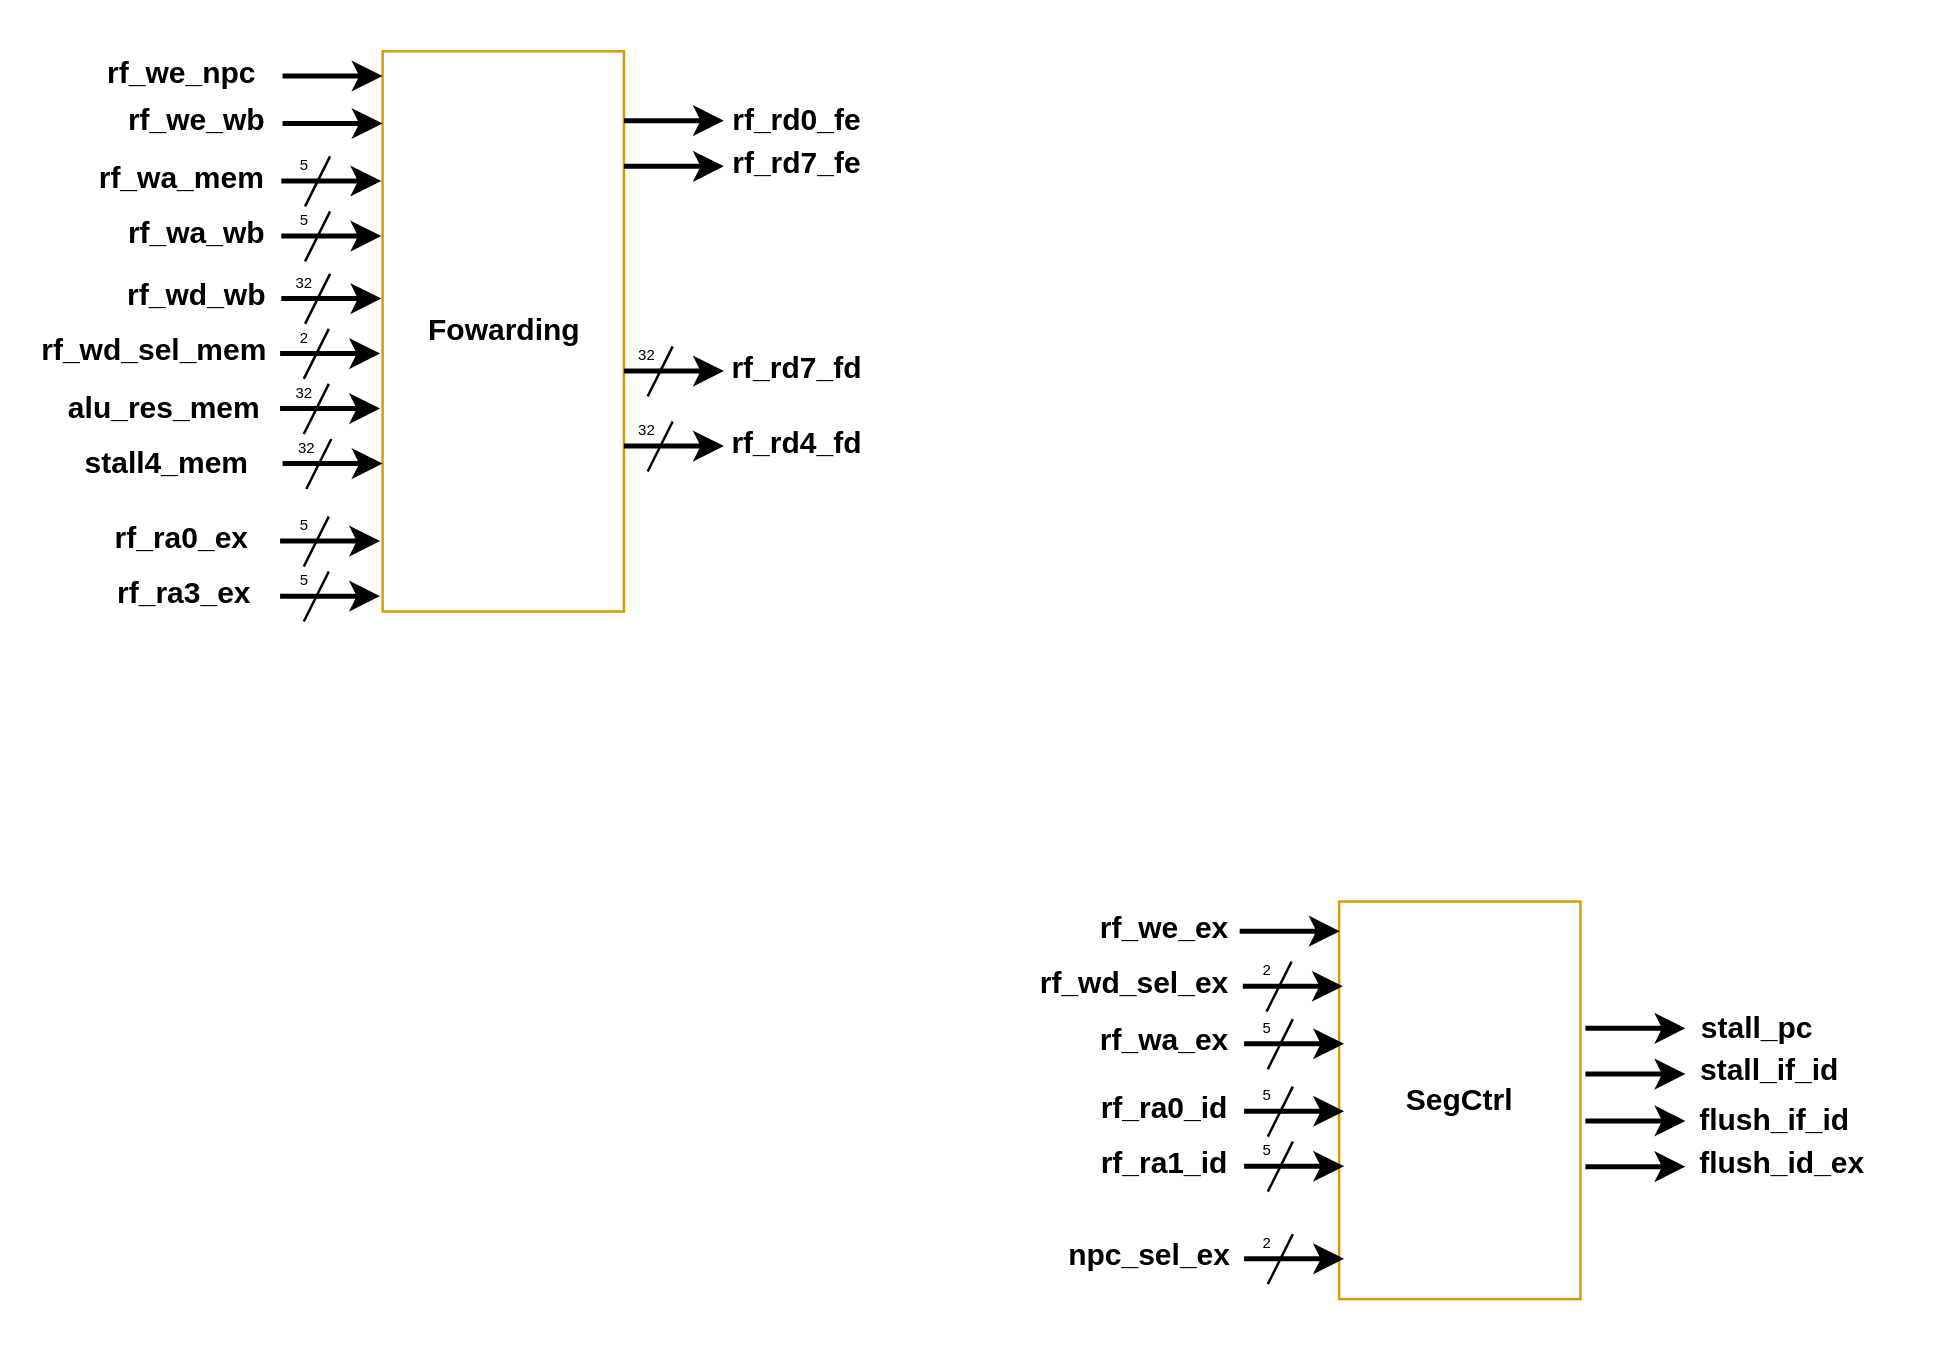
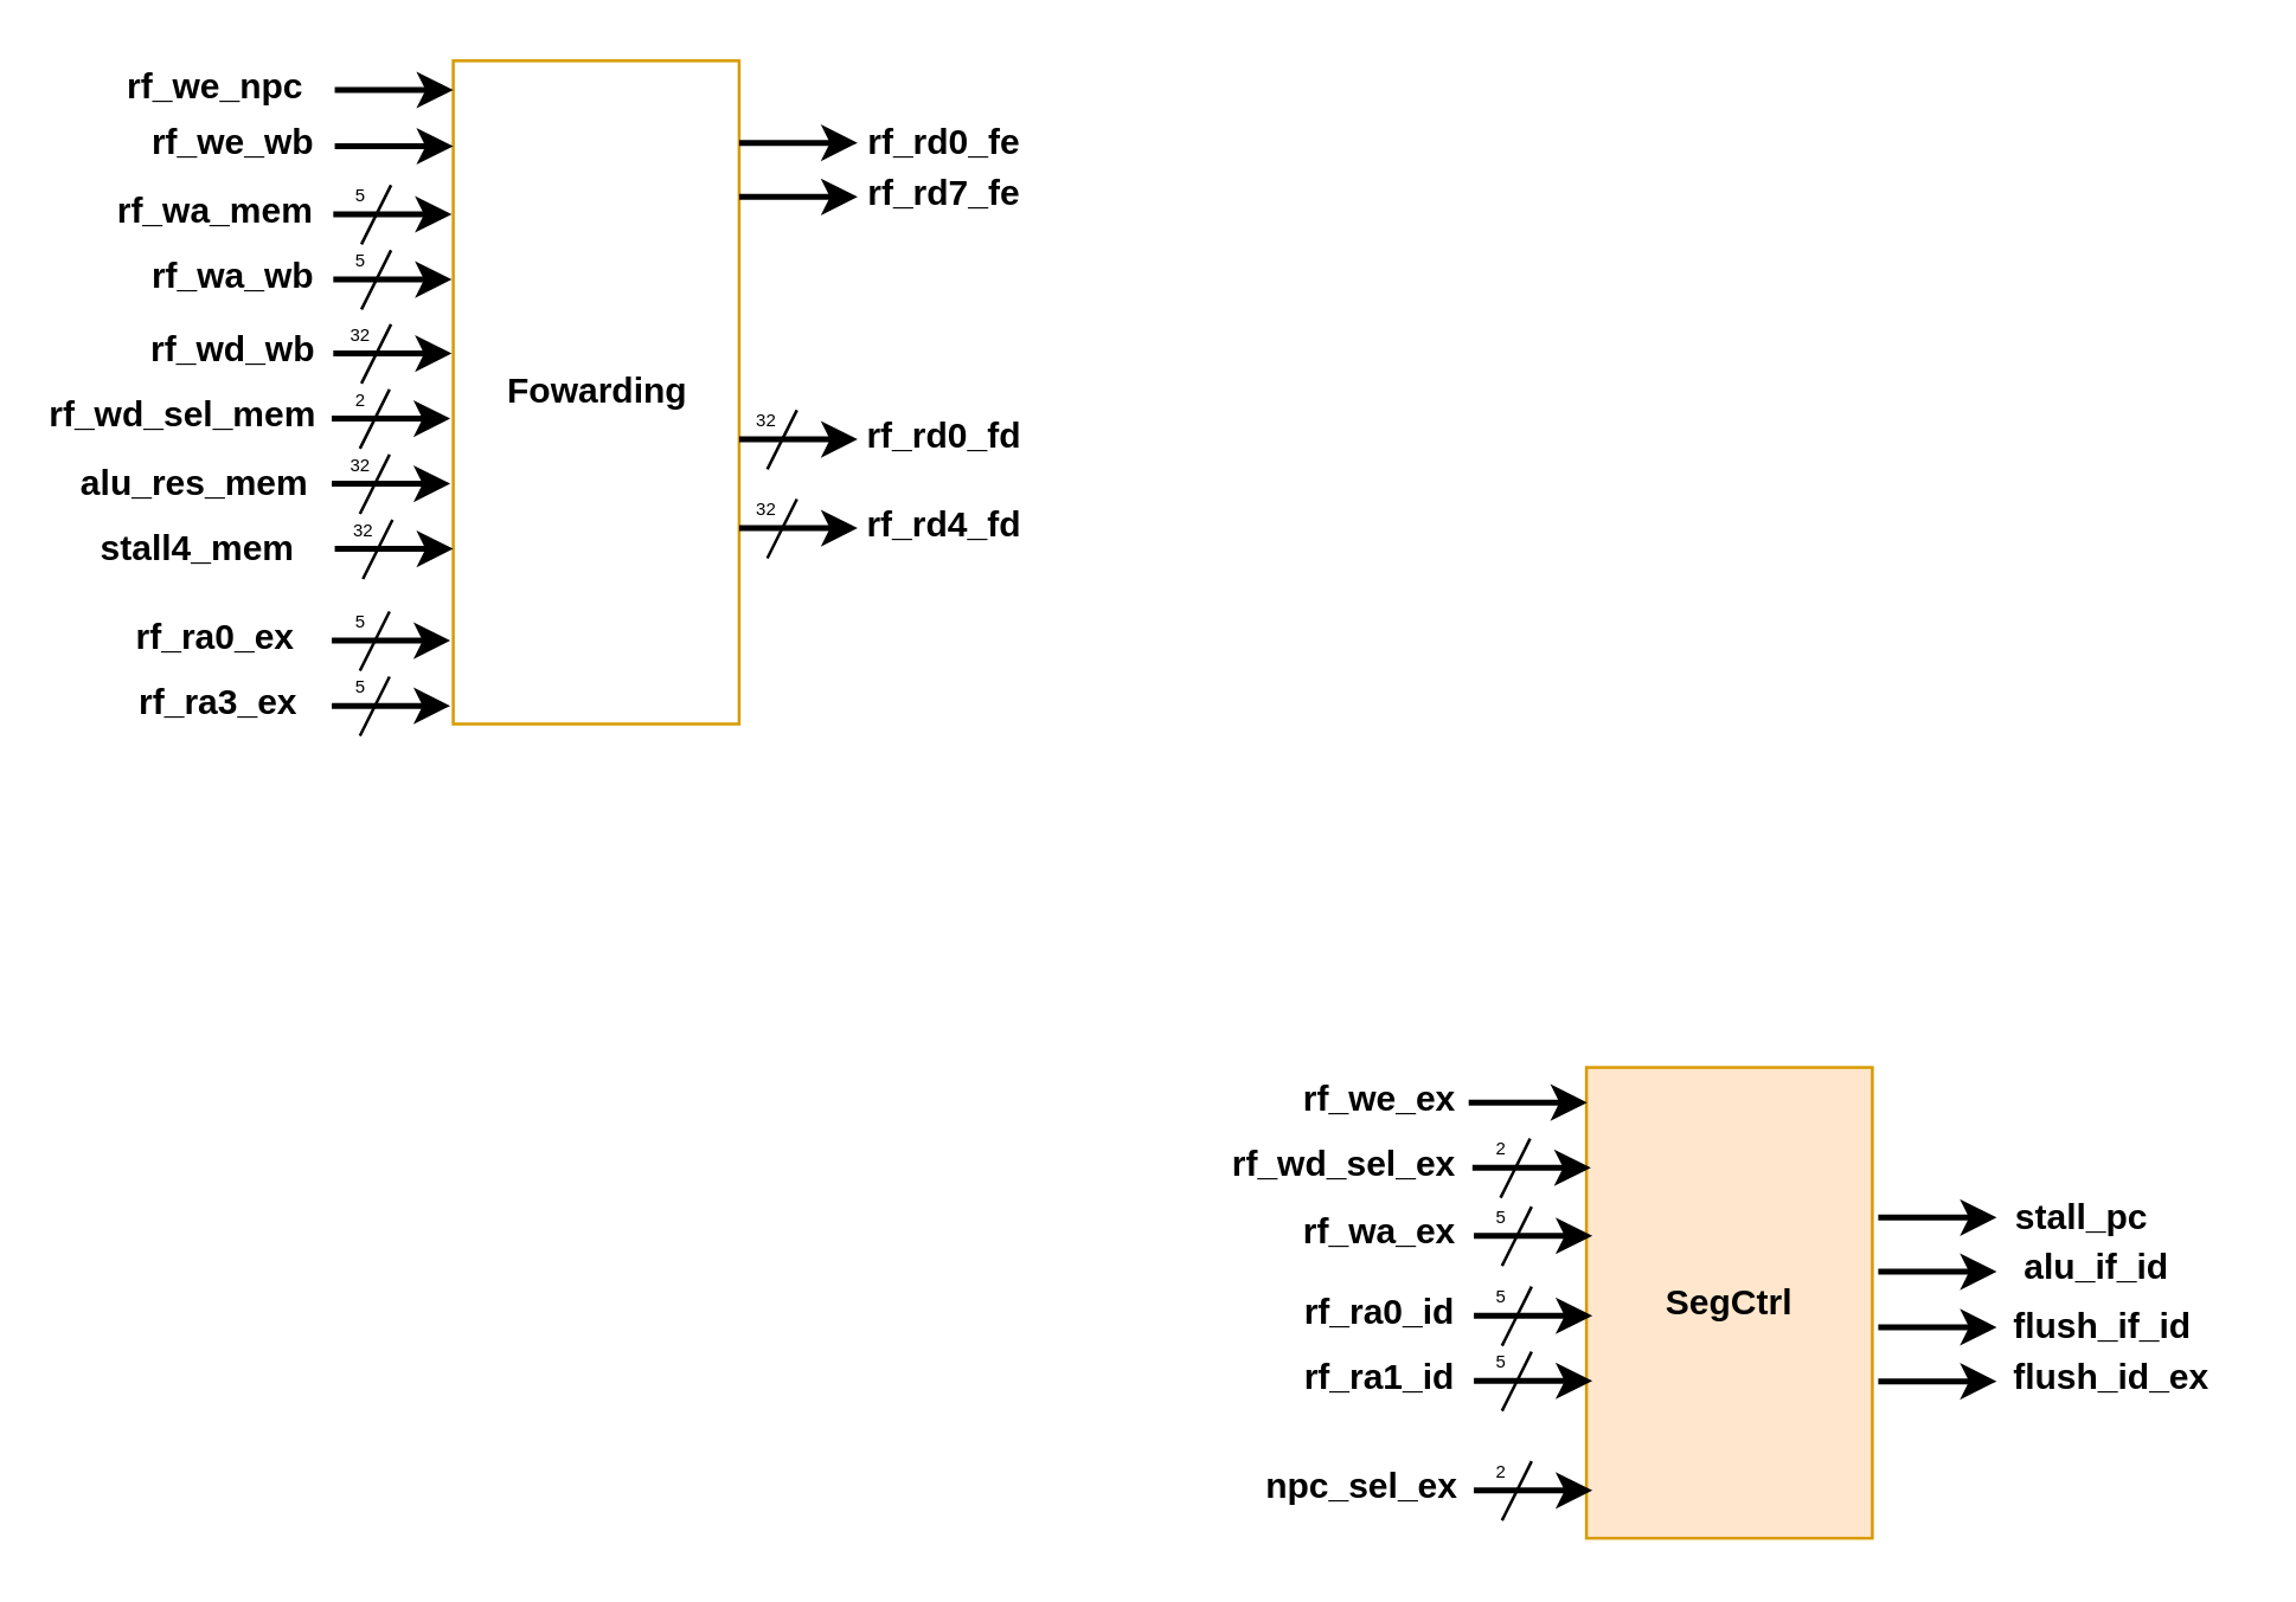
- <mxCell id="4" value="rf_rd7_fd" style="text;html=1;strokeColor=none;fillColor=none;align=center;verticalAlign=middle;whiteSpace=wrap;rounded=0;fontStyle=1" vertex="1" parent="1"><mxGeometry x="297" y="138.5" width="42.5" height="17" as="geometry" /></mxCell>
+ <mxCell id="4" value="rf_rd0_fd" style="text;html=1;strokeColor=none;fillColor=none;align=center;verticalAlign=middle;whiteSpace=wrap;rounded=0;fontStyle=1" vertex="1" parent="1"><mxGeometry x="297" y="138.5" width="42.5" height="17" as="geometry" /></mxCell>
- <mxCell id="74" value="stall_if_id" style="text;html=1;strokeColor=none;fillColor=none;align=center;verticalAlign=middle;whiteSpace=wrap;rounded=0;fontStyle=1" vertex="1" parent="1"><mxGeometry x="667" y="423" width="80.5" height="10" as="geometry" /></mxCell>
+ <mxCell id="74" value="alu_if_id" style="text;html=1;strokeColor=none;fillColor=none;align=center;verticalAlign=middle;whiteSpace=wrap;rounded=0;fontStyle=1" vertex="1" parent="1"><mxGeometry x="667" y="423" width="80.5" height="10" as="geometry" /></mxCell>
- <mxCell id="61" value="&lt;b&gt;SegCtrl&lt;/b&gt;" style="rounded=0;whiteSpace=wrap;html=1;fillColor=#ffffff;strokeColor=#d79b00;" vertex="1" parent="1"><mxGeometry x="535" y="360" width="96.5" height="159" as="geometry" /></mxCell>
+ <mxCell id="61" value="&lt;b&gt;SegCtrl&lt;/b&gt;" style="rounded=0;whiteSpace=wrap;html=1;fillColor=#ffe6cc;strokeColor=#d79b00;" vertex="1" parent="1"><mxGeometry x="535" y="360" width="96.5" height="159" as="geometry" /></mxCell>
